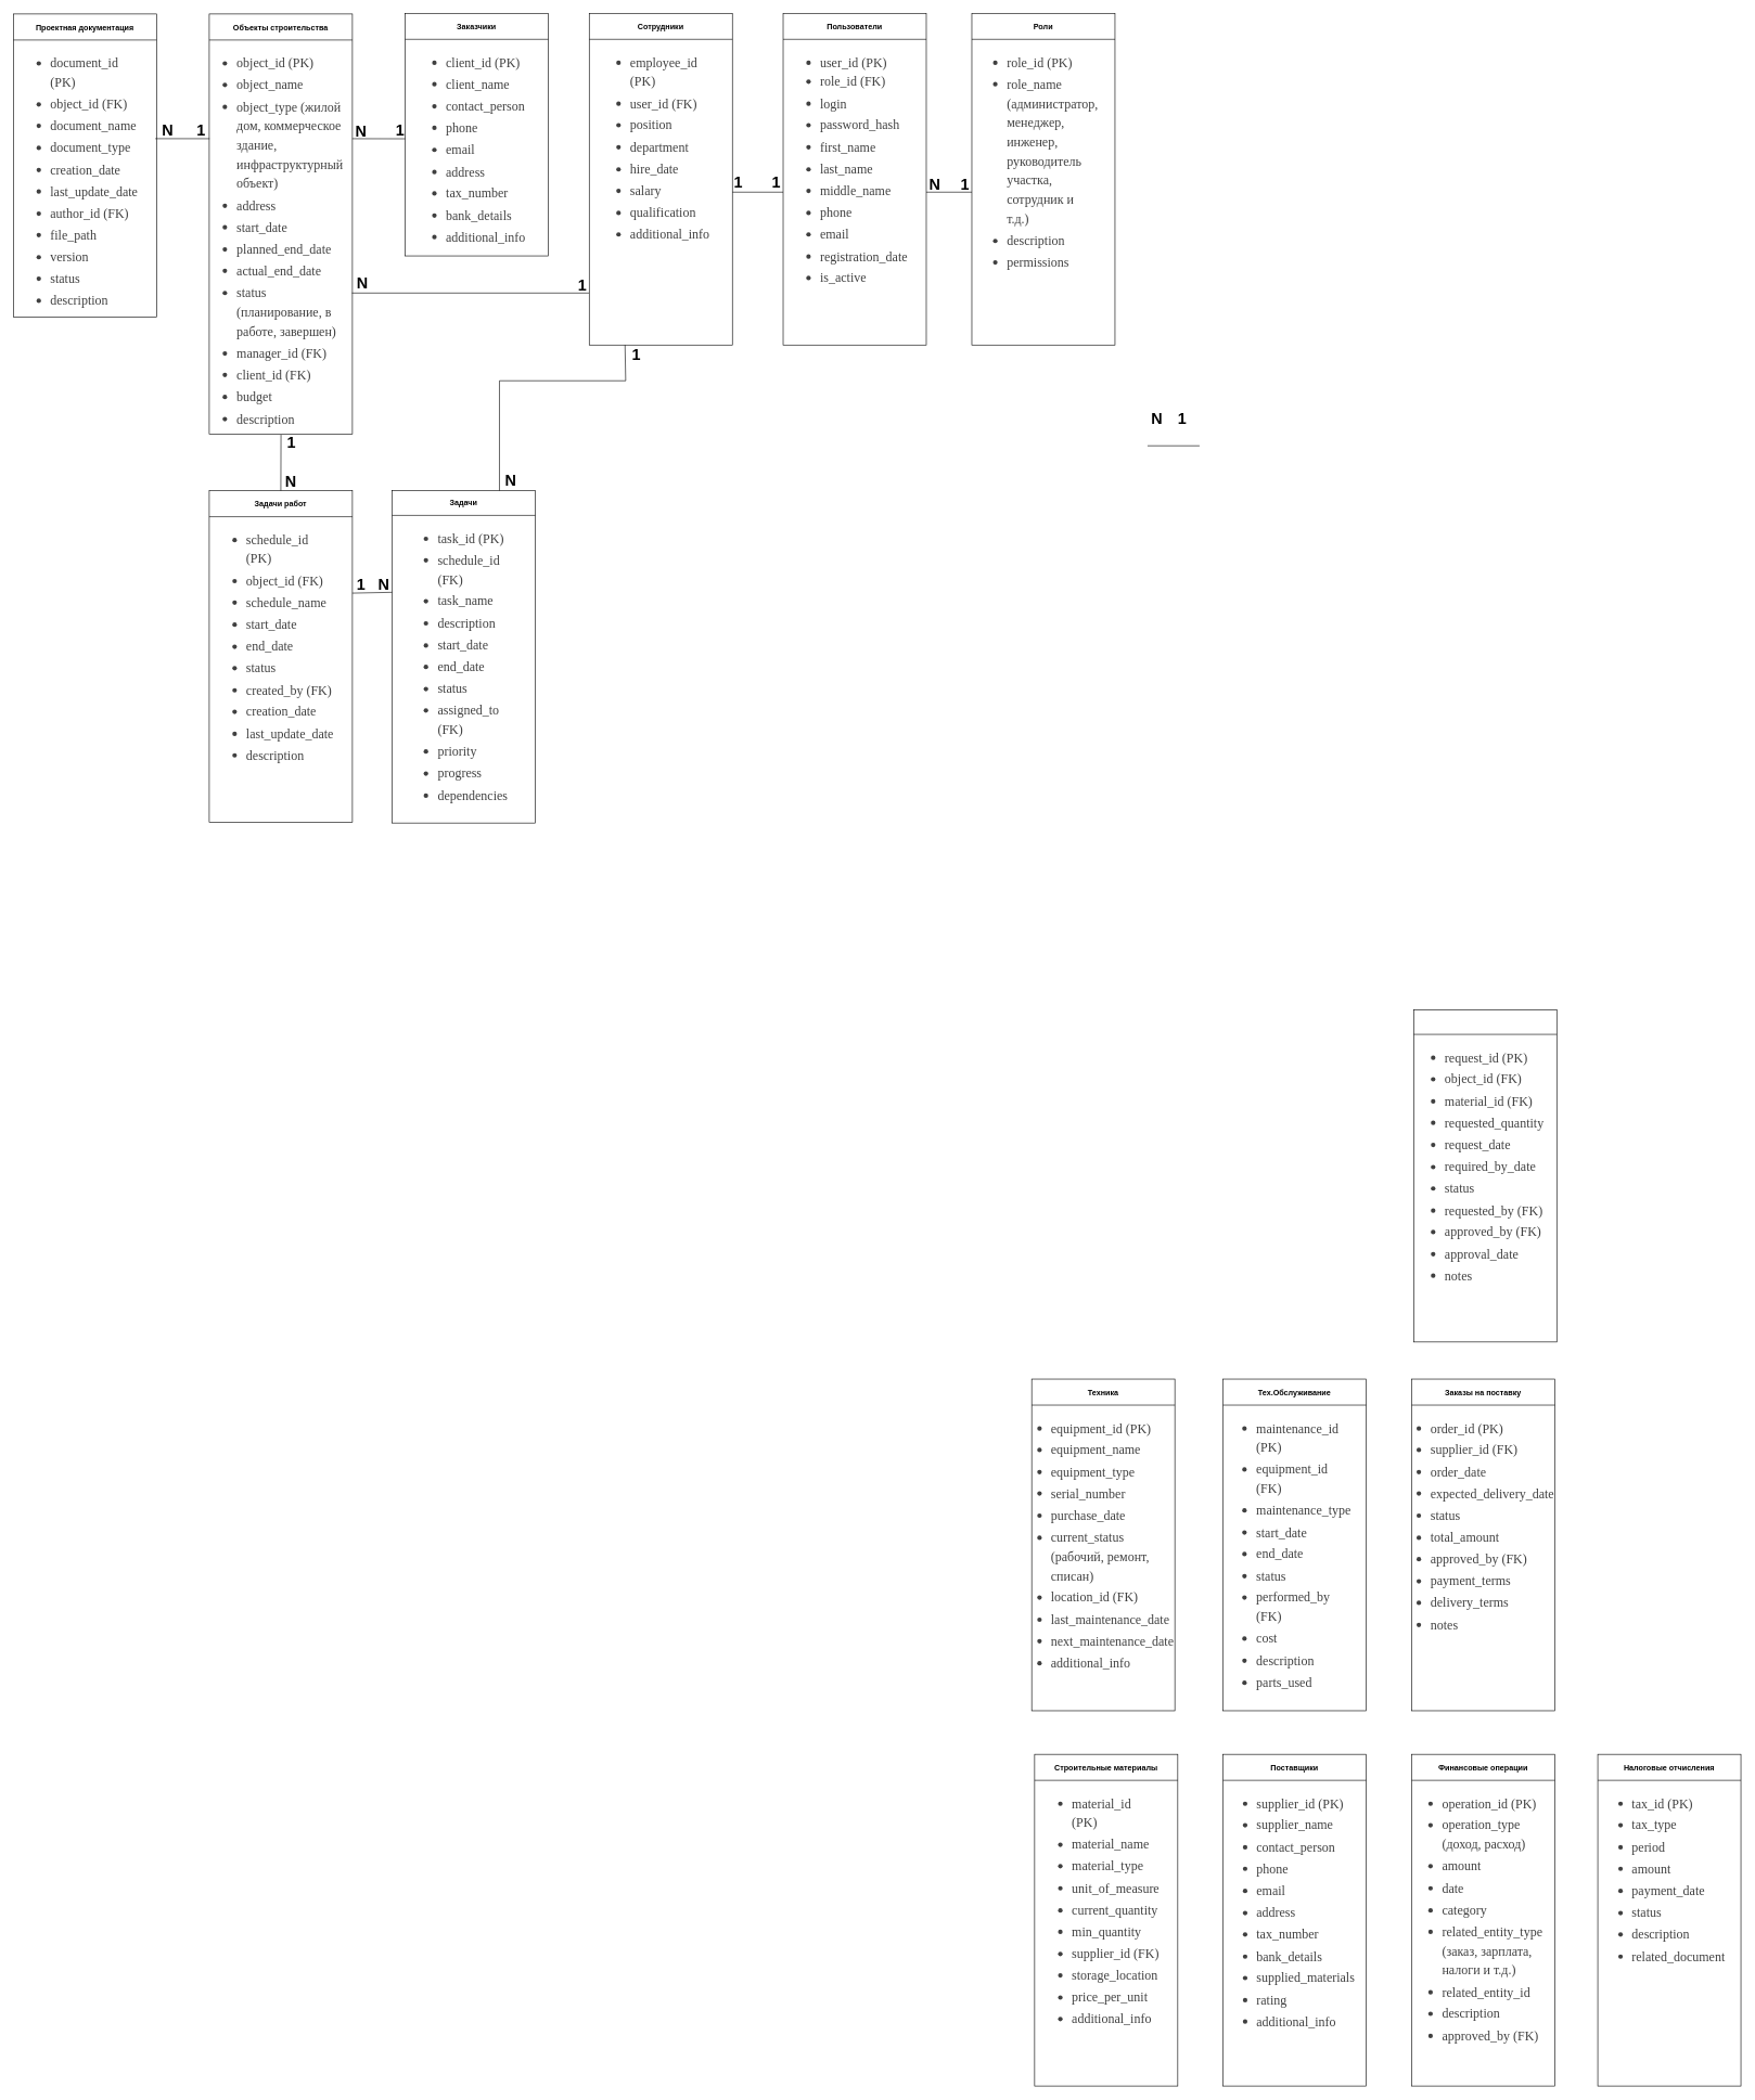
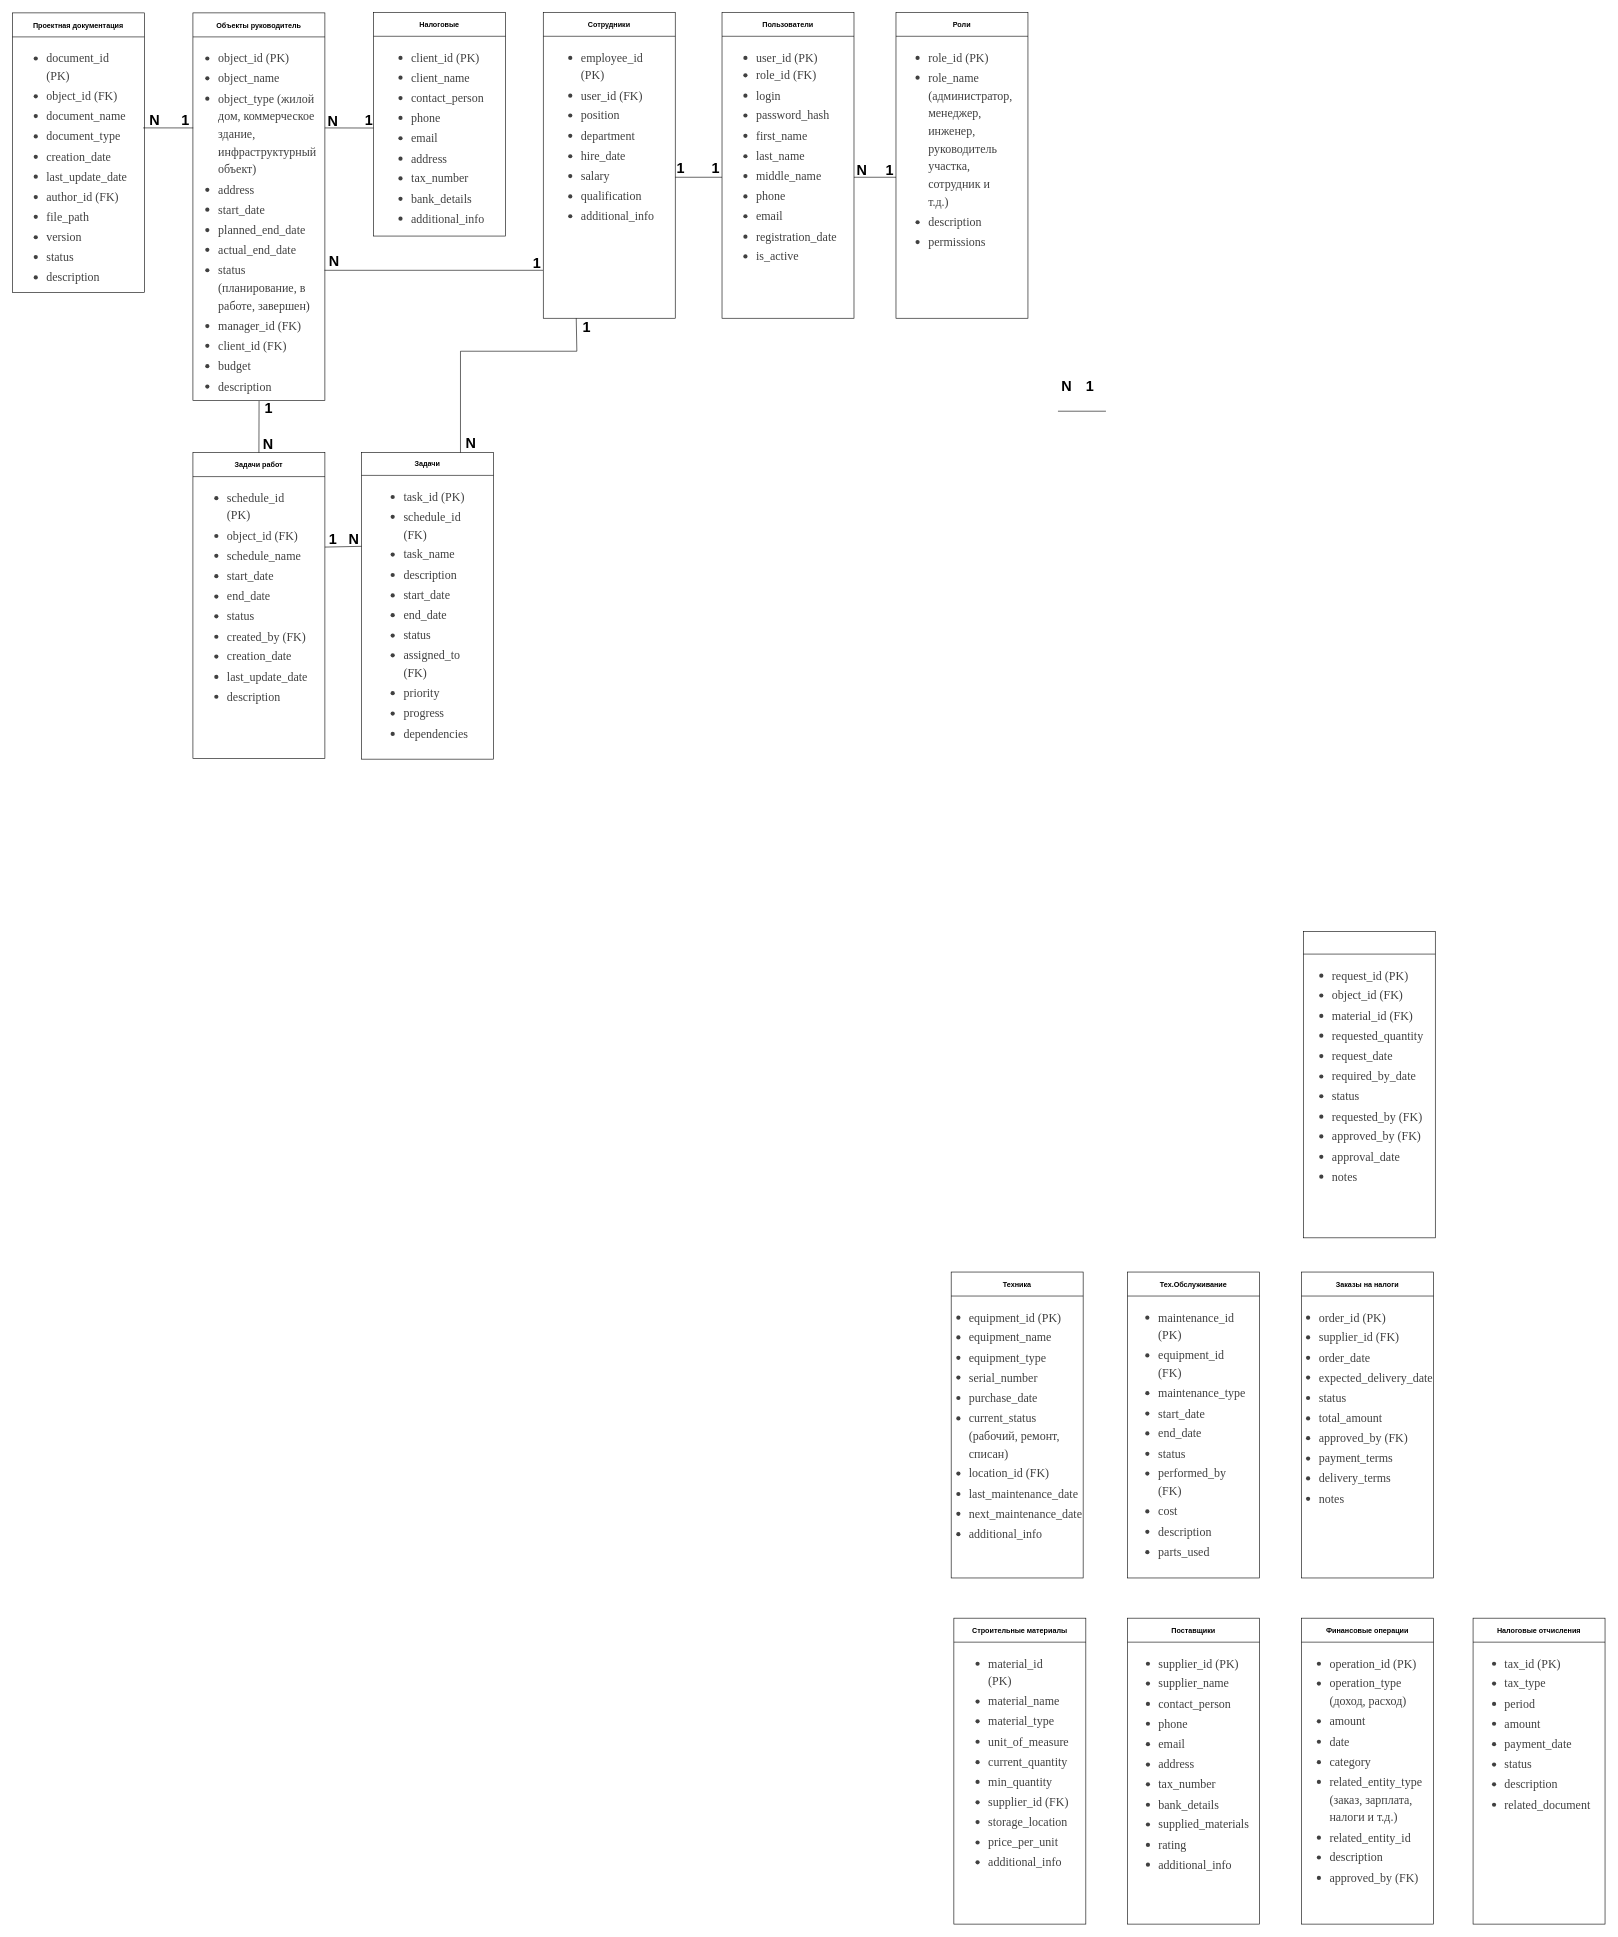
- <mxCell id="16" value="Объекты строительства" style="text;strokeColor=none;fillColor=none;fontSize=12;fontStyle=1;verticalAlign=middle;align=center;perimeterSpacing=0;" vertex="1" parent="1"><mxGeometry x="321" y="21" width="220" height="40" as="geometry" /></mxCell>
+ <mxCell id="16" value="Объекты руководитель" style="text;strokeColor=none;fillColor=none;fontSize=12;fontStyle=1;verticalAlign=middle;align=center;perimeterSpacing=0;" vertex="1" parent="1"><mxGeometry x="321" y="21" width="220" height="40" as="geometry" /></mxCell>
- <mxCell id="43" value="Заказчики" style="text;strokeColor=none;fillColor=none;fontSize=12;fontStyle=1;verticalAlign=middle;align=center;perimeterSpacing=0;" vertex="1" parent="1"><mxGeometry x="622" y="20" width="220" height="40" as="geometry" /></mxCell>
+ <mxCell id="43" value="Налоговые" style="text;strokeColor=none;fillColor=none;fontSize=12;fontStyle=1;verticalAlign=middle;align=center;perimeterSpacing=0;" vertex="1" parent="1"><mxGeometry x="622" y="20" width="220" height="40" as="geometry" /></mxCell>
- <mxCell id="28" value="Заказы на поставку" style="text;strokeColor=none;fillColor=none;fontSize=12;fontStyle=1;verticalAlign=middle;align=center;perimeterSpacing=0;" vertex="1" parent="1"><mxGeometry x="2169" y="2120" width="220" height="40" as="geometry" /></mxCell>
+ <mxCell id="28" value="Заказы на налоги" style="text;strokeColor=none;fillColor=none;fontSize=12;fontStyle=1;verticalAlign=middle;align=center;perimeterSpacing=0;" vertex="1" parent="1"><mxGeometry x="2169" y="2120" width="220" height="40" as="geometry" /></mxCell>
